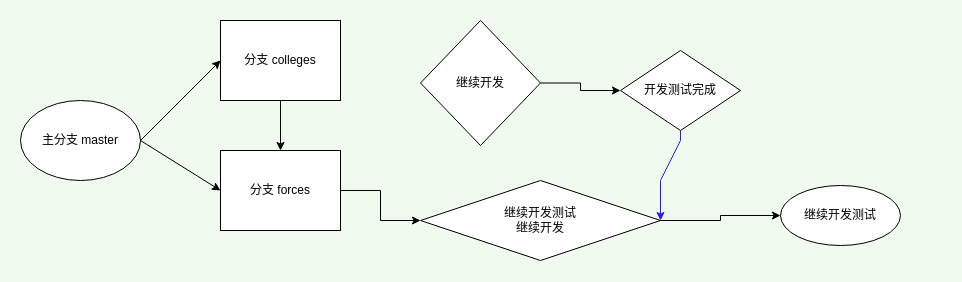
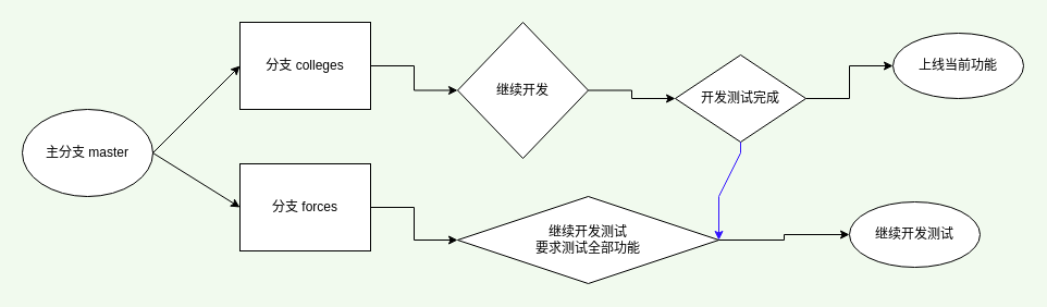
+ <mxCell id="15" value="上线当前功能" style="ellipse;whiteSpace=wrap;html=1;rounded=0;" vertex="1" parent="1"><mxGeometry x="820" y="30" width="120" height="60" as="geometry" /></mxCell>
+ <mxCell id="11" value="" style="edgeStyle=orthogonalEdgeStyle;rounded=0;orthogonalLoop=1;jettySize=auto;html=1;" edge="1" parent="1" source="12" target="15"><mxGeometry relative="1" as="geometry" /></mxCell>
- <mxCell id="3" value="" style="edgeStyle=orthogonalEdgeStyle;rounded=0;orthogonalLoop=1;jettySize=auto;html=1;" edge="1" parent="1" source="4" target="6"><mxGeometry relative="1" as="geometry" /></mxCell>
+ <mxCell id="3" value="" style="edgeStyle=orthogonalEdgeStyle;rounded=0;orthogonalLoop=1;jettySize=auto;html=1;" edge="1" parent="1" source="4" target="10"><mxGeometry relative="1" as="geometry" /></mxCell>
- <mxCell id="14" value="继续开发测试&lt;br&gt;继续开发" style="rhombus;whiteSpace=wrap;html=1;rounded=0;" vertex="1" parent="1"><mxGeometry x="420" y="180" width="240" height="80" as="geometry" /></mxCell>
+ <mxCell id="14" value="继续开发测试&lt;br&gt;要求测试全部功能" style="rhombus;whiteSpace=wrap;html=1;rounded=0;" vertex="1" parent="1"><mxGeometry x="420" y="180" width="240" height="80" as="geometry" /></mxCell>
